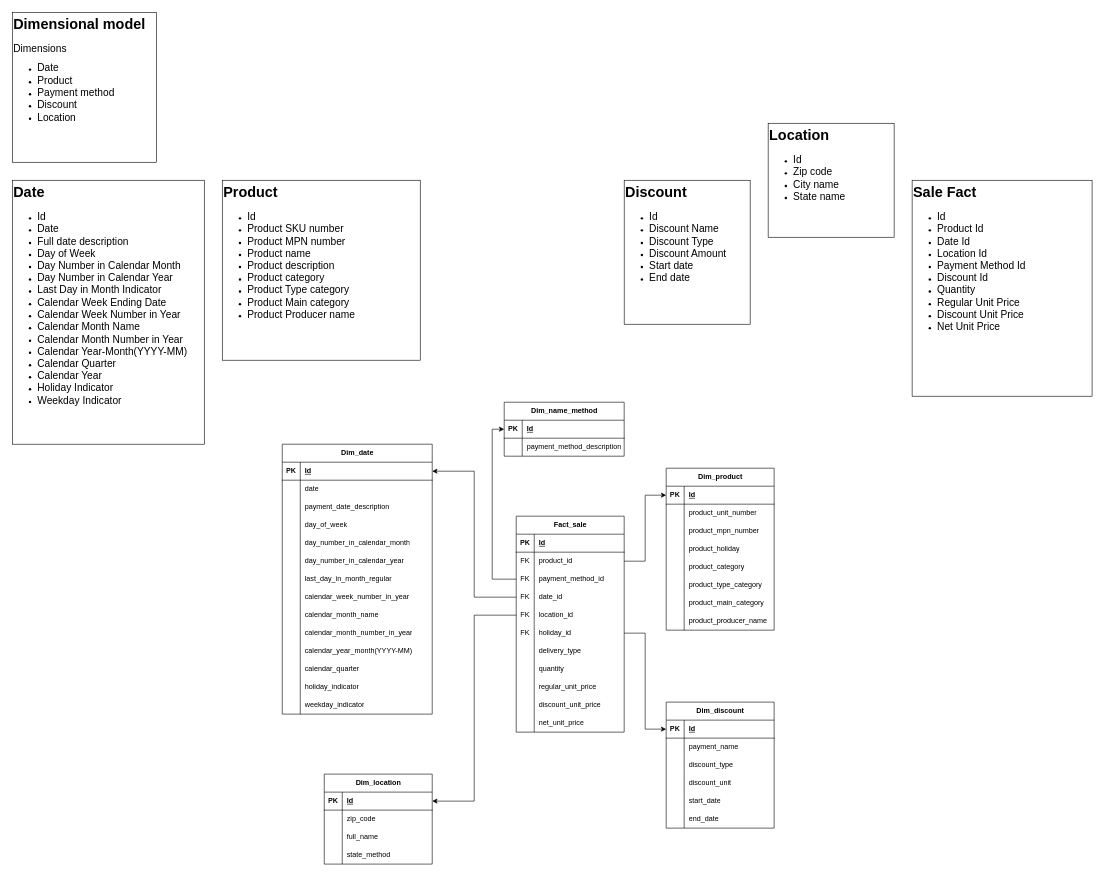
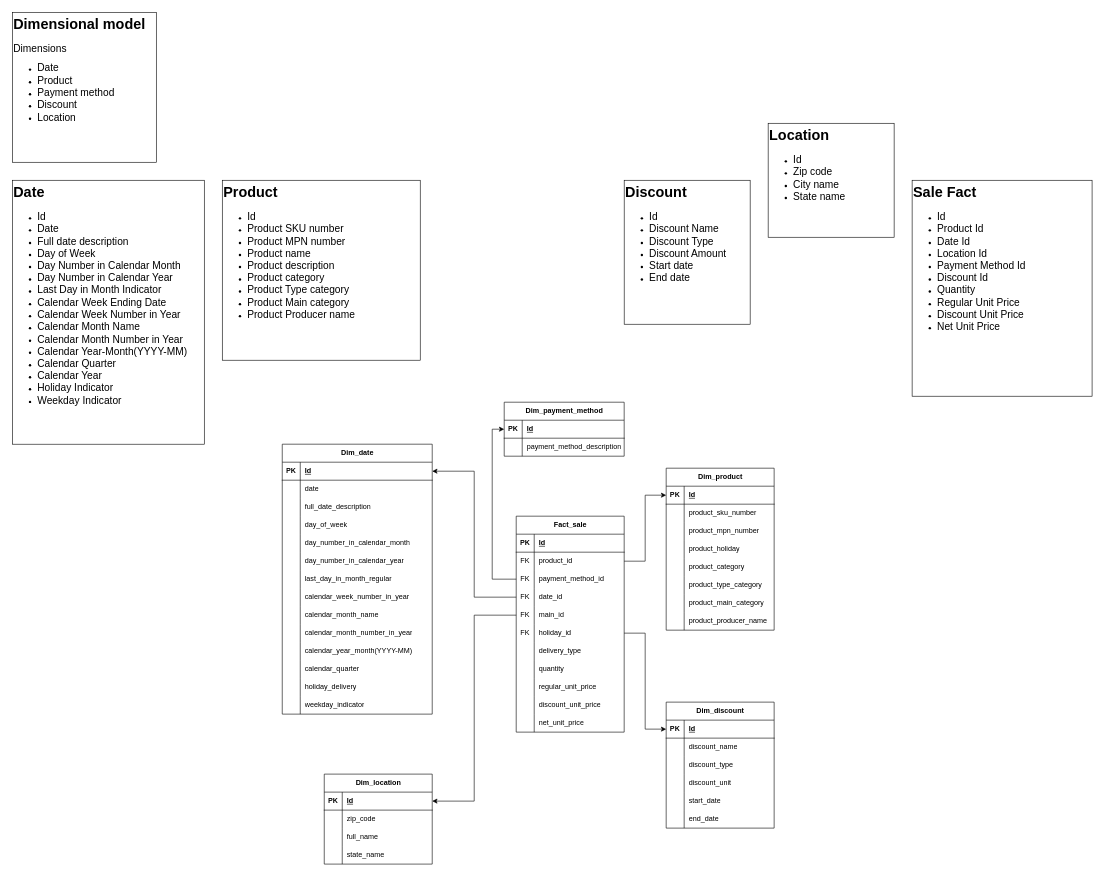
- <mxCell id="42" value="Dim_name_method" style="shape=table;startSize=30;container=1;collapsible=1;childLayout=tableLayout;fixedRows=1;rowLines=0;fontStyle=1;align=center;resizeLast=1;html=1;" parent="1" vertex="1"><mxGeometry x="840" y="670" width="200" height="90" as="geometry" /></mxCell>
+ <mxCell id="42" value="Dim_payment_method" style="shape=table;startSize=30;container=1;collapsible=1;childLayout=tableLayout;fixedRows=1;rowLines=0;fontStyle=1;align=center;resizeLast=1;html=1;" parent="1" vertex="1"><mxGeometry x="840" y="670" width="200" height="90" as="geometry" /></mxCell>
- <mxCell id="90" value="payment_date_description" style="shape=partialRectangle;connectable=0;fillColor=none;top=0;left=0;bottom=0;right=0;align=left;spacingLeft=6;overflow=hidden;whiteSpace=wrap;html=1;" parent="88" vertex="1"><mxGeometry x="30" width="220" height="30" as="geometry"><mxRectangle width="220" height="30" as="alternateBounds" /></mxGeometry></mxCell>
+ <mxCell id="90" value="full_date_description" style="shape=partialRectangle;connectable=0;fillColor=none;top=0;left=0;bottom=0;right=0;align=left;spacingLeft=6;overflow=hidden;whiteSpace=wrap;html=1;" parent="88" vertex="1"><mxGeometry x="30" width="220" height="30" as="geometry"><mxRectangle width="220" height="30" as="alternateBounds" /></mxGeometry></mxCell>
- <mxCell id="130" value="product_unit_number" style="shape=partialRectangle;connectable=0;fillColor=none;top=0;left=0;bottom=0;right=0;align=left;spacingLeft=6;overflow=hidden;whiteSpace=wrap;html=1;" parent="128" vertex="1"><mxGeometry x="30" width="150" height="30" as="geometry"><mxRectangle width="150" height="30" as="alternateBounds" /></mxGeometry></mxCell>
+ <mxCell id="130" value="product_sku_number" style="shape=partialRectangle;connectable=0;fillColor=none;top=0;left=0;bottom=0;right=0;align=left;spacingLeft=6;overflow=hidden;whiteSpace=wrap;html=1;" parent="128" vertex="1"><mxGeometry x="30" width="150" height="30" as="geometry"><mxRectangle width="150" height="30" as="alternateBounds" /></mxGeometry></mxCell>
- <mxCell id="23" value="location_id" style="shape=partialRectangle;connectable=0;fillColor=none;top=0;left=0;bottom=0;right=0;align=left;spacingLeft=6;overflow=hidden;whiteSpace=wrap;html=1;" parent="21" vertex="1"><mxGeometry x="30" width="150" height="30" as="geometry"><mxRectangle width="150" height="30" as="alternateBounds" /></mxGeometry></mxCell>
+ <mxCell id="23" value="main_id" style="shape=partialRectangle;connectable=0;fillColor=none;top=0;left=0;bottom=0;right=0;align=left;spacingLeft=6;overflow=hidden;whiteSpace=wrap;html=1;" parent="21" vertex="1"><mxGeometry x="30" width="150" height="30" as="geometry"><mxRectangle width="150" height="30" as="alternateBounds" /></mxGeometry></mxCell>
- <mxCell id="120" value="holiday_indicator" style="shape=partialRectangle;connectable=0;fillColor=none;top=0;left=0;bottom=0;right=0;align=left;spacingLeft=6;overflow=hidden;whiteSpace=wrap;html=1;" parent="118" vertex="1"><mxGeometry x="30" width="220" height="30" as="geometry"><mxRectangle width="220" height="30" as="alternateBounds" /></mxGeometry></mxCell>
+ <mxCell id="120" value="holiday_delivery" style="shape=partialRectangle;connectable=0;fillColor=none;top=0;left=0;bottom=0;right=0;align=left;spacingLeft=6;overflow=hidden;whiteSpace=wrap;html=1;" parent="118" vertex="1"><mxGeometry x="30" width="220" height="30" as="geometry"><mxRectangle width="220" height="30" as="alternateBounds" /></mxGeometry></mxCell>
- <mxCell id="68" value="payment_name" style="shape=partialRectangle;connectable=0;fillColor=none;top=0;left=0;bottom=0;right=0;align=left;spacingLeft=6;overflow=hidden;whiteSpace=wrap;html=1;" parent="66" vertex="1"><mxGeometry x="30" width="150" height="30" as="geometry"><mxRectangle width="150" height="30" as="alternateBounds" /></mxGeometry></mxCell>
+ <mxCell id="68" value="discount_name" style="shape=partialRectangle;connectable=0;fillColor=none;top=0;left=0;bottom=0;right=0;align=left;spacingLeft=6;overflow=hidden;whiteSpace=wrap;html=1;" parent="66" vertex="1"><mxGeometry x="30" width="150" height="30" as="geometry"><mxRectangle width="150" height="30" as="alternateBounds" /></mxGeometry></mxCell>
- <mxCell id="61" value="state_method" style="shape=partialRectangle;connectable=0;fillColor=none;top=0;left=0;bottom=0;right=0;align=left;spacingLeft=6;overflow=hidden;whiteSpace=wrap;html=1;" parent="59" vertex="1"><mxGeometry x="30" width="150" height="30" as="geometry"><mxRectangle width="150" height="30" as="alternateBounds" /></mxGeometry></mxCell>
+ <mxCell id="61" value="state_name" style="shape=partialRectangle;connectable=0;fillColor=none;top=0;left=0;bottom=0;right=0;align=left;spacingLeft=6;overflow=hidden;whiteSpace=wrap;html=1;" parent="59" vertex="1"><mxGeometry x="30" width="150" height="30" as="geometry"><mxRectangle width="150" height="30" as="alternateBounds" /></mxGeometry></mxCell>
